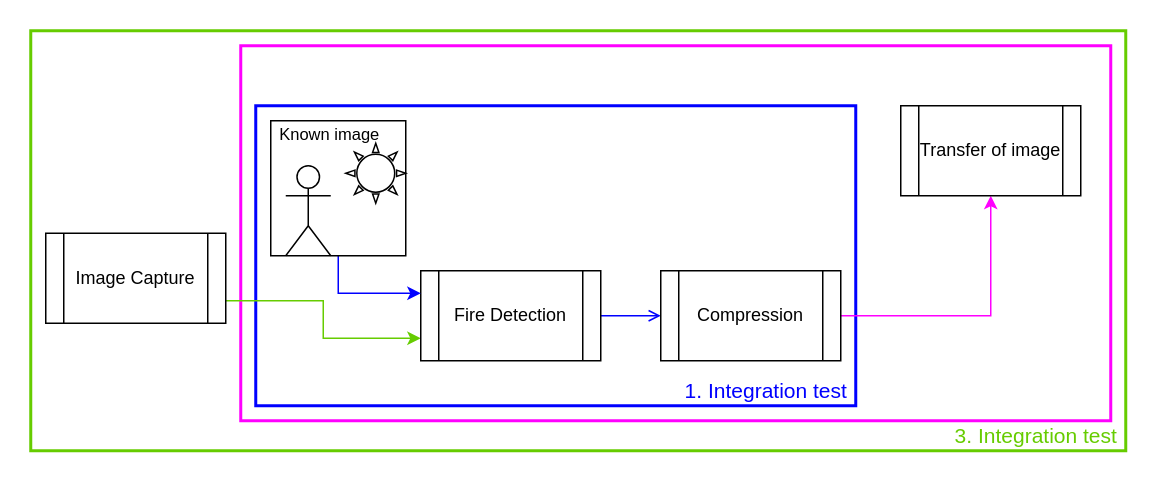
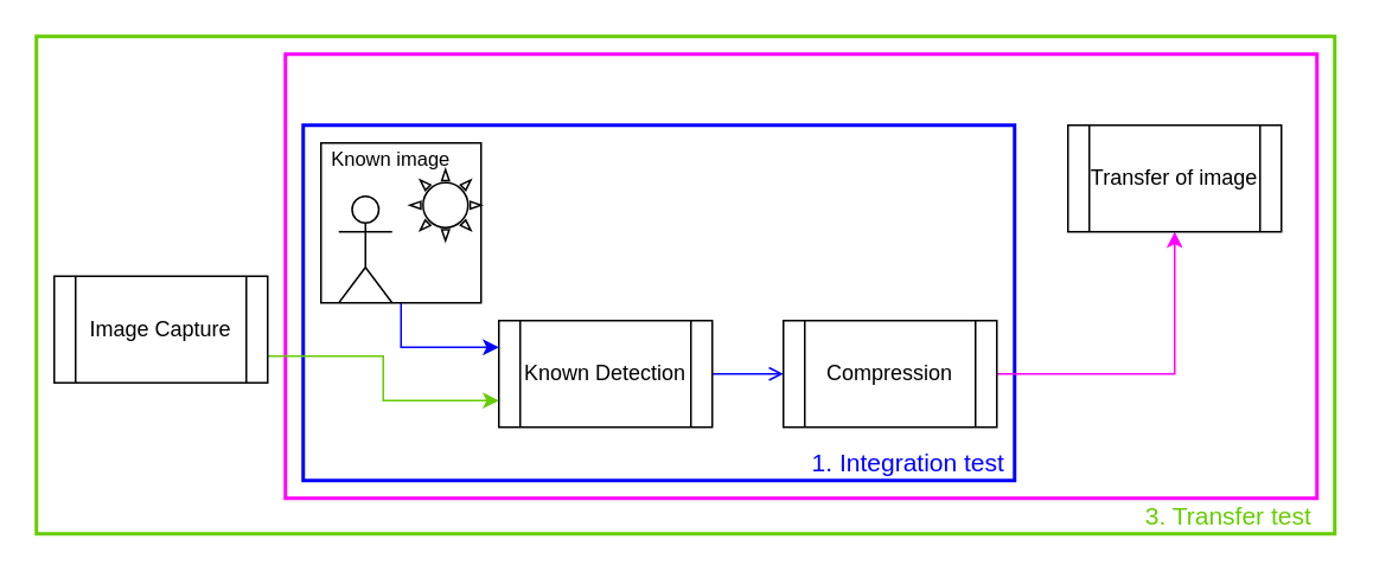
- <mxCell id="8" value="Fire Detection" style="shape=process;whiteSpace=wrap;html=1;backgroundOutline=1;" vertex="1" parent="1"><mxGeometry x="280" y="180" width="120" height="60" as="geometry" /></mxCell>
+ <mxCell id="8" value="Known Detection" style="shape=process;whiteSpace=wrap;html=1;backgroundOutline=1;" vertex="1" parent="1"><mxGeometry x="280" y="180" width="120" height="60" as="geometry" /></mxCell>
- <mxCell id="17" value="&lt;font&gt;3. Integration test&lt;/font&gt;" style="text;html=1;align=center;verticalAlign=middle;resizable=0;points=[];autosize=1;strokeColor=none;fillColor=none;fontSize=14;fontFamily=Helvetica;fontColor=#66CC00;" vertex="1" parent="1"><mxGeometry x="630" y="280" width="120" height="20" as="geometry" /></mxCell>
+ <mxCell id="17" value="&lt;font&gt;3. Transfer test&lt;/font&gt;" style="text;html=1;align=center;verticalAlign=middle;resizable=0;points=[];autosize=1;strokeColor=none;fillColor=none;fontSize=14;fontFamily=Helvetica;fontColor=#66CC00;" vertex="1" parent="1"><mxGeometry x="630" y="280" width="120" height="20" as="geometry" /></mxCell>
